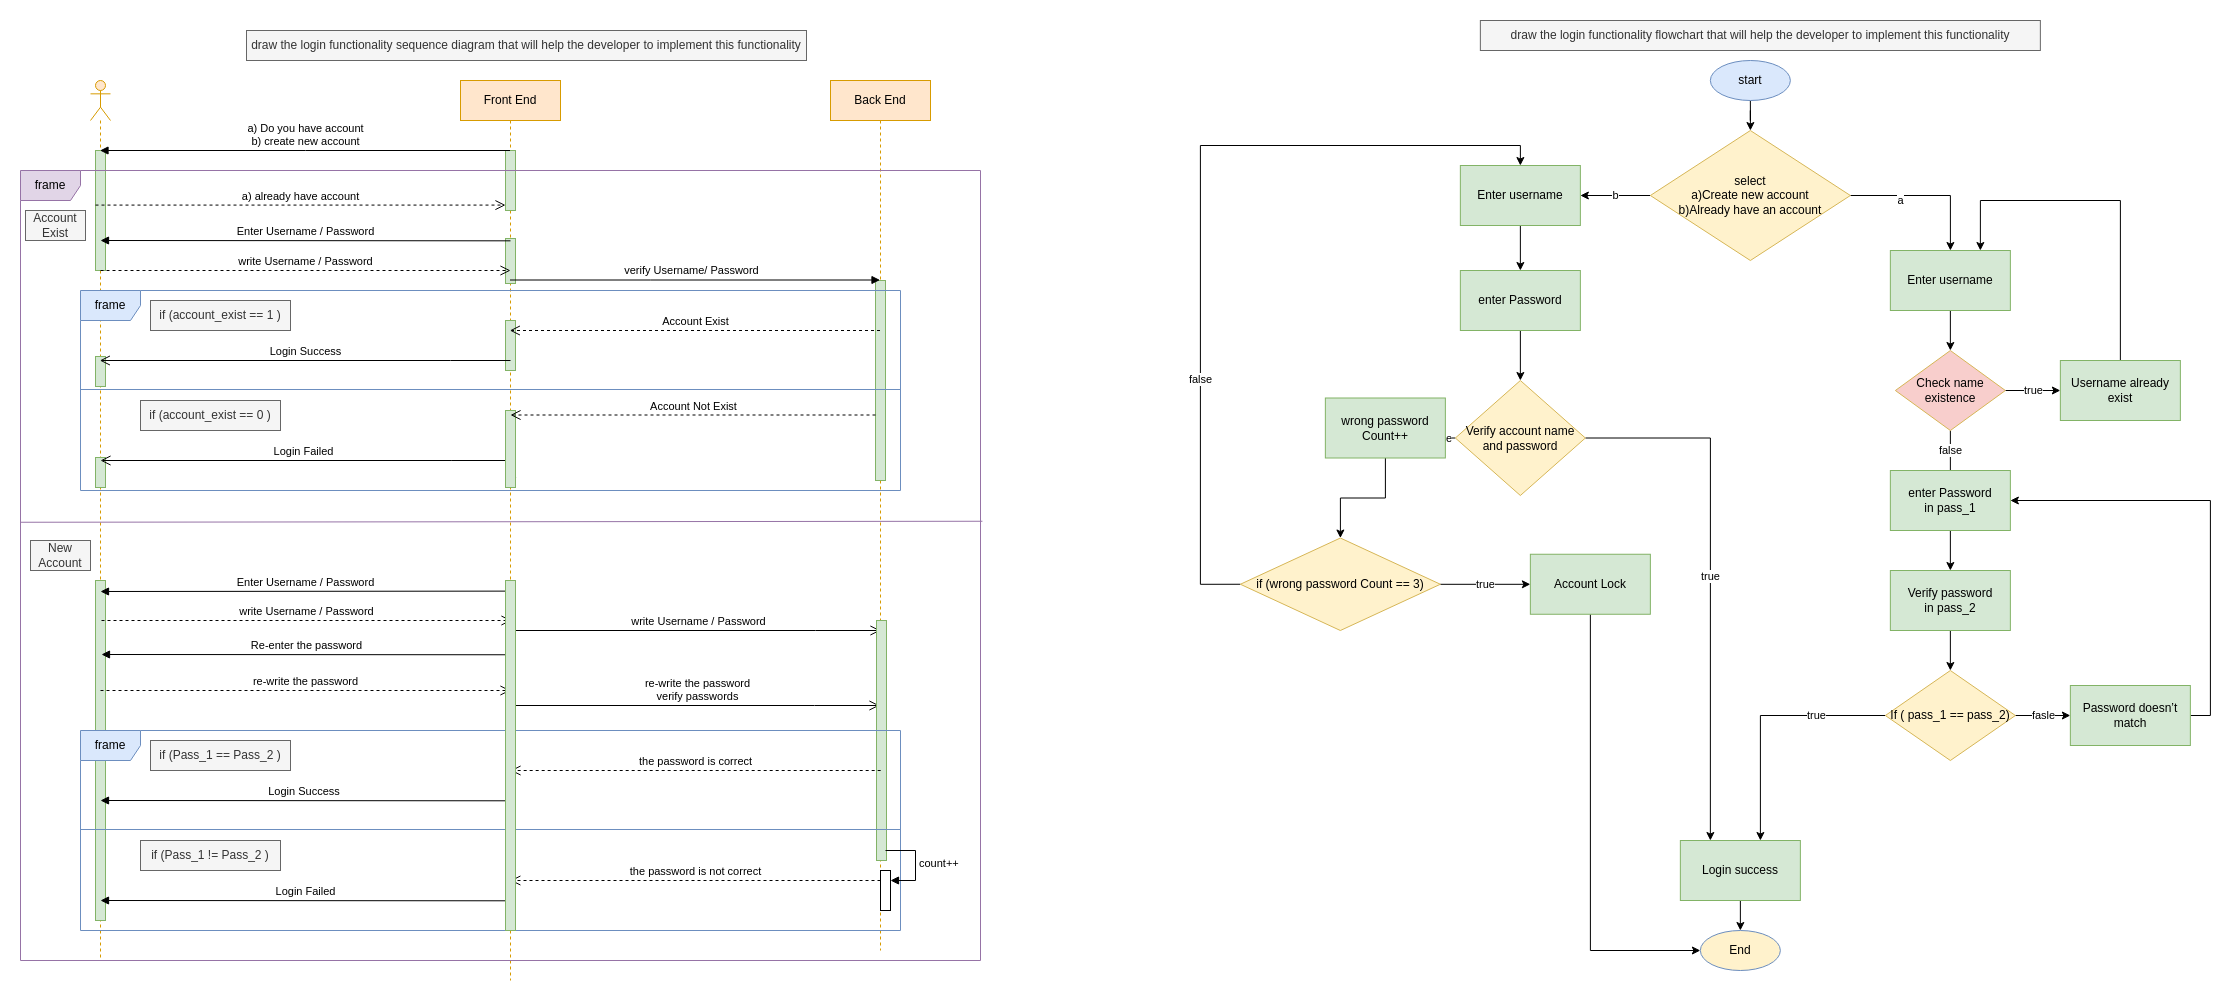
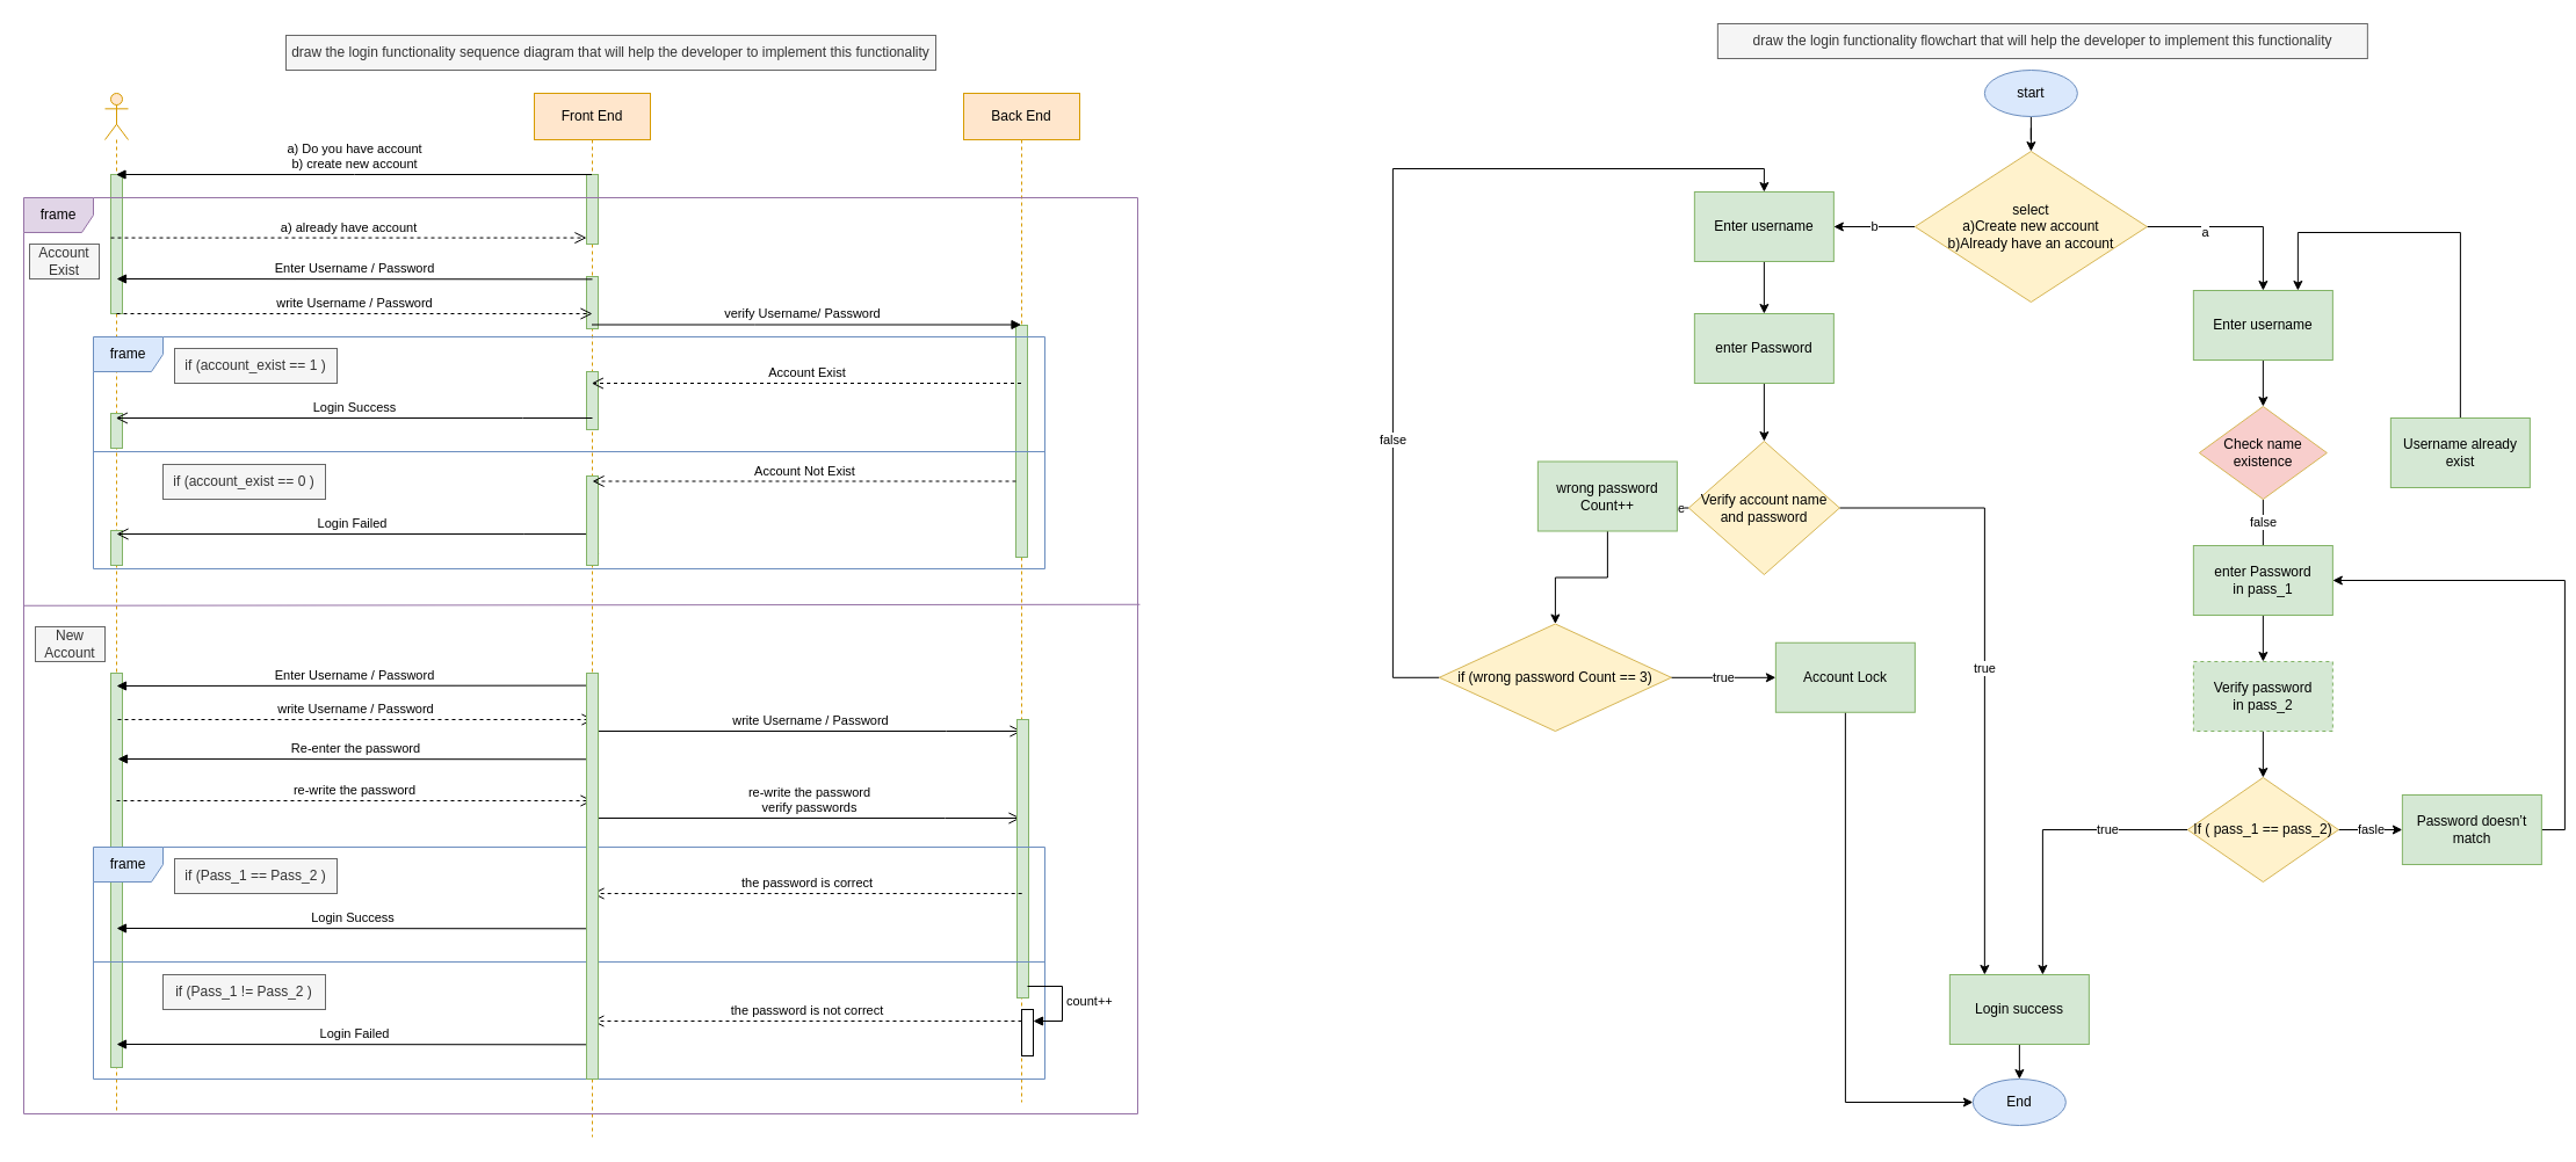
- <mxCell id="9" value="true" style="edgeStyle=orthogonalEdgeStyle;rounded=0;orthogonalLoop=1;jettySize=auto;html=1;" edge="1" parent="1" source="11" target="13"><mxGeometry relative="1" as="geometry" /></mxCell>
- <mxCell id="17" value="Verify password&lt;br&gt;in pass_2" style="whiteSpace=wrap;html=1;fillColor=#d5e8d4;strokeColor=#82b366;" vertex="1" parent="1"><mxGeometry x="1889.86" y="570" width="120" height="60" as="geometry" /></mxCell>
+ <mxCell id="17" value="Verify password&lt;br&gt;in pass_2" style="whiteSpace=wrap;html=1;fillColor=#d5e8d4;strokeColor=#82b366;dashed=1;" vertex="1" parent="1"><mxGeometry x="1889.86" y="570" width="120" height="60" as="geometry" /></mxCell>
- <mxCell id="39" value="End" style="ellipse;whiteSpace=wrap;html=1;fillColor=#fff2cc;strokeColor=#6c8ebf;" vertex="1" parent="1"><mxGeometry x="1699.86" y="930" width="80" height="40" as="geometry" /></mxCell>
+ <mxCell id="39" value="End" style="ellipse;whiteSpace=wrap;html=1;fillColor=#dae8fc;strokeColor=#6c8ebf;" vertex="1" parent="1"><mxGeometry x="1699.86" y="930" width="80" height="40" as="geometry" /></mxCell>
